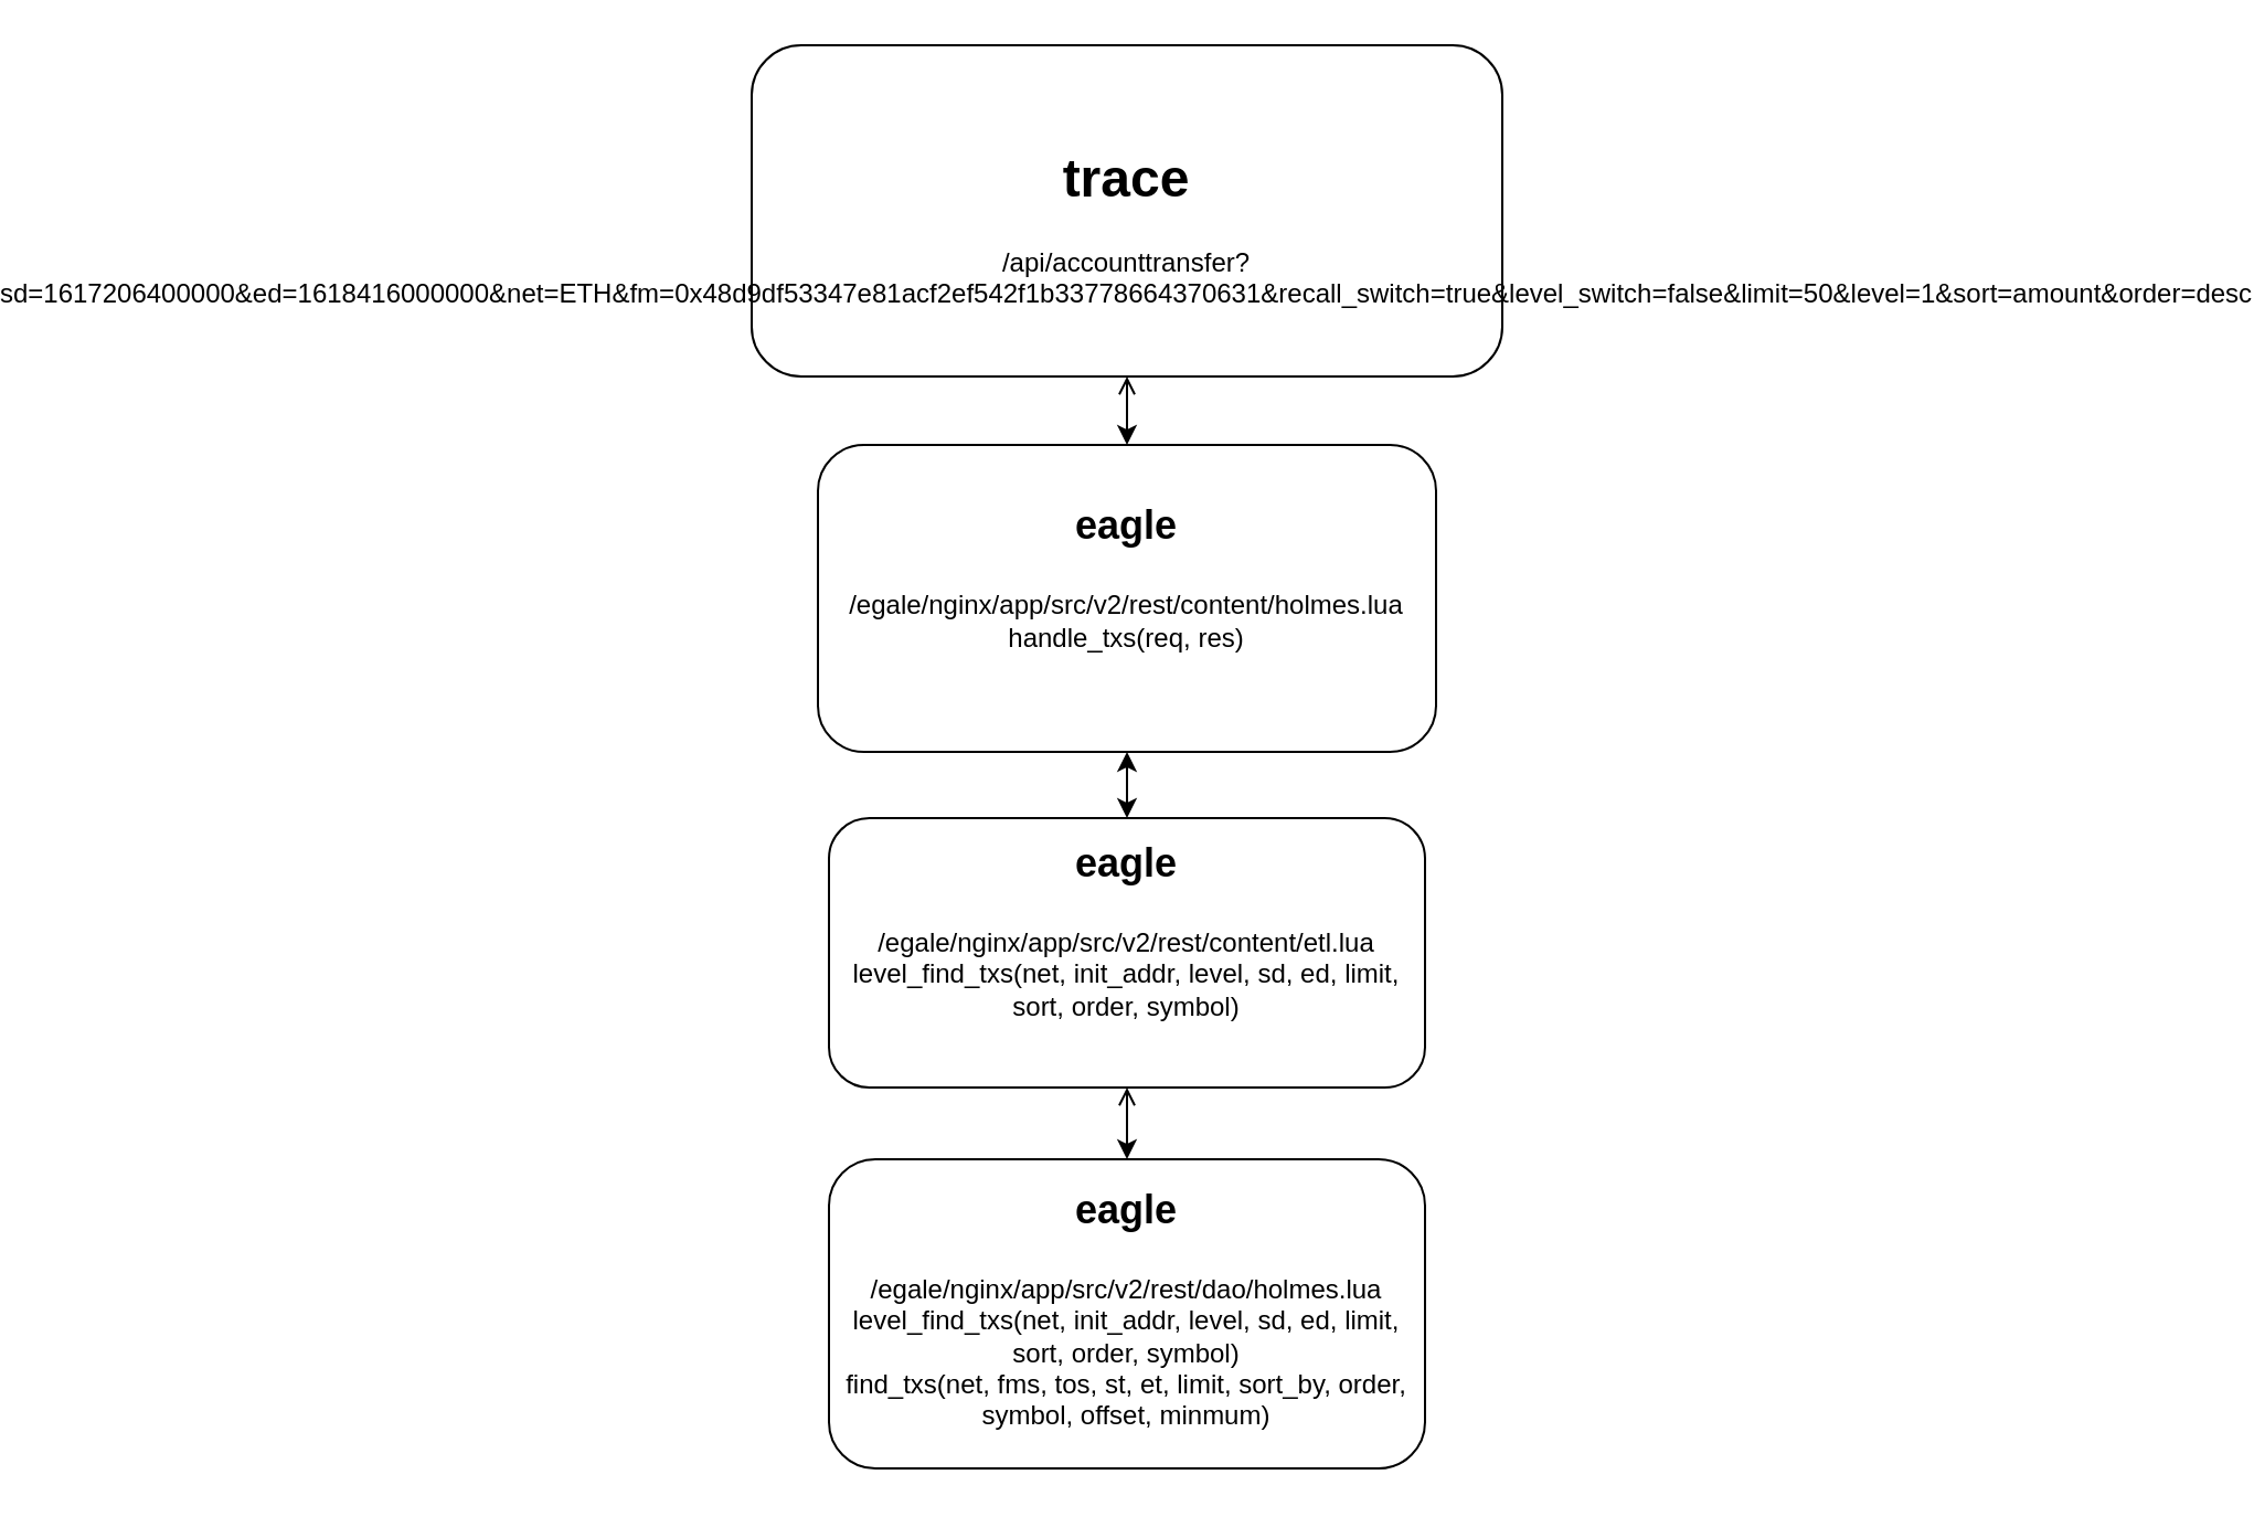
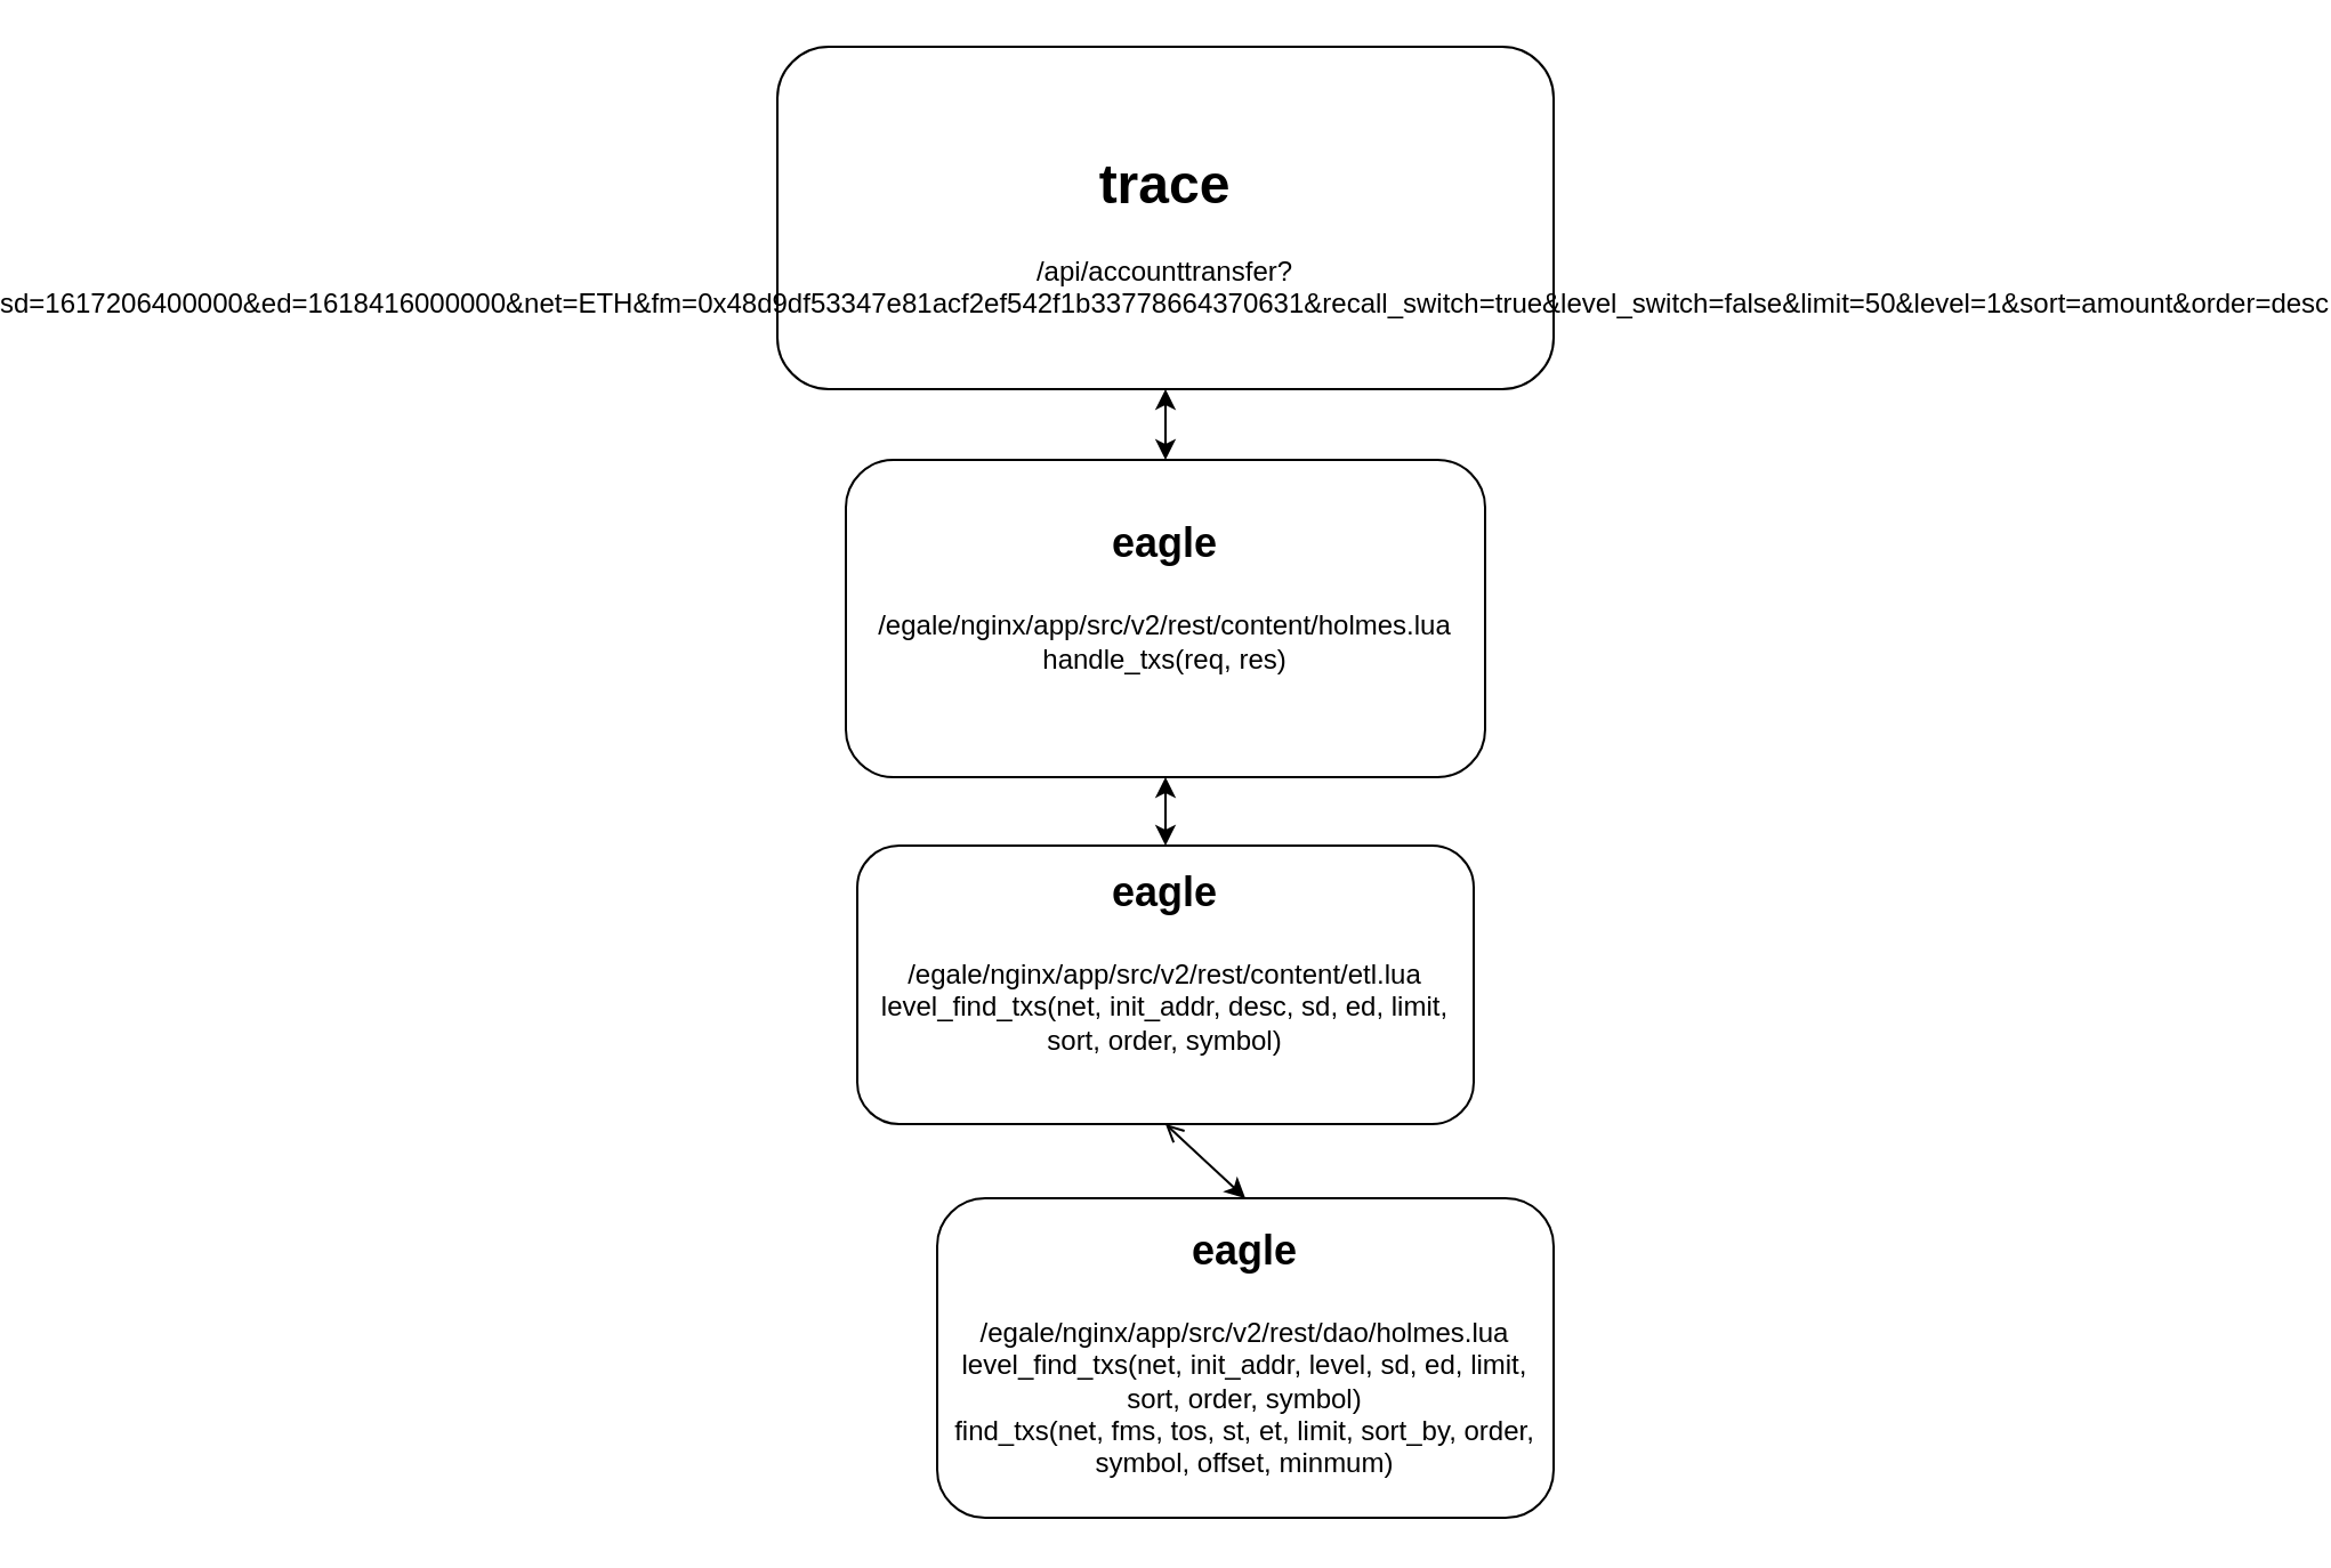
- <mxCell id="5" value="" style="endArrow=open;startArrow=classic;html=1;entryX=0.5;entryY=1;entryDx=0;entryDy=0;exitX=0.5;exitY=0;exitDx=0;exitDy=0;" edge="1" parent="1" source="3" target="2"><mxGeometry width="50" height="50" relative="1" as="geometry"><mxPoint x="-10" y="250" as="sourcePoint" /><mxPoint x="40" y="200" as="targetPoint" /></mxGeometry></mxCell>
+ <mxCell id="5" value="" style="endArrow=classic;startArrow=classic;html=1;entryX=0.5;entryY=1;entryDx=0;entryDy=0;exitX=0.5;exitY=0;exitDx=0;exitDy=0;" edge="1" parent="1" source="3" target="2"><mxGeometry width="50" height="50" relative="1" as="geometry"><mxPoint x="-10" y="250" as="sourcePoint" /><mxPoint x="40" y="200" as="targetPoint" /></mxGeometry></mxCell>
- <mxCell id="4" value="&lt;h1&gt;&lt;font style=&quot;font-size: 18px&quot;&gt;eagle&lt;/font&gt;&lt;/h1&gt;&lt;p&gt;/egale/nginx/app/src/v2/rest/content/etl.lua&lt;br&gt;level_find_txs(net, init_addr, level, sd, ed, limit, sort, order, symbol)&lt;br&gt;&lt;br&gt;&lt;br&gt;&lt;/p&gt;" style="rounded=1;whiteSpace=wrap;html=1;" vertex="1" parent="1"><mxGeometry x="55" y="370" width="270" height="122" as="geometry" /></mxCell>
+ <mxCell id="4" value="&lt;h1&gt;&lt;font style=&quot;font-size: 18px&quot;&gt;eagle&lt;/font&gt;&lt;/h1&gt;&lt;p&gt;/egale/nginx/app/src/v2/rest/content/etl.lua&lt;br&gt;level_find_txs(net, init_addr, desc, sd, ed, limit, sort, order, symbol)&lt;br&gt;&lt;br&gt;&lt;br&gt;&lt;/p&gt;" style="rounded=1;whiteSpace=wrap;html=1;" vertex="1" parent="1"><mxGeometry x="55" y="370" width="270" height="122" as="geometry" /></mxCell>
- <mxCell id="7" value="&lt;h1&gt;&lt;font style=&quot;font-size: 18px&quot;&gt;eagle&lt;/font&gt;&lt;/h1&gt;&lt;p&gt;/egale/nginx/app/src/v2/rest/dao/holmes.lua&lt;br&gt;level_find_txs(net, init_addr, level, sd, ed, limit, sort, order, symbol)&lt;br&gt;find_txs(net, fms, tos, st, et, limit, sort_by, order, symbol, offset, minmum)&lt;br&gt;&lt;br&gt;&lt;/p&gt;" style="rounded=1;whiteSpace=wrap;html=1;" vertex="1" parent="1"><mxGeometry x="55" y="524.5" width="270" height="140" as="geometry" /></mxCell>
+ <mxCell id="7" value="&lt;h1&gt;&lt;font style=&quot;font-size: 18px&quot;&gt;eagle&lt;/font&gt;&lt;/h1&gt;&lt;p&gt;/egale/nginx/app/src/v2/rest/dao/holmes.lua&lt;br&gt;level_find_txs(net, init_addr, level, sd, ed, limit, sort, order, symbol)&lt;br&gt;find_txs(net, fms, tos, st, et, limit, sort_by, order, symbol, offset, minmum)&lt;br&gt;&lt;br&gt;&lt;/p&gt;" style="rounded=1;whiteSpace=wrap;html=1;" vertex="1" parent="1"><mxGeometry x="90" y="524.5" width="270" height="140" as="geometry" /></mxCell>
